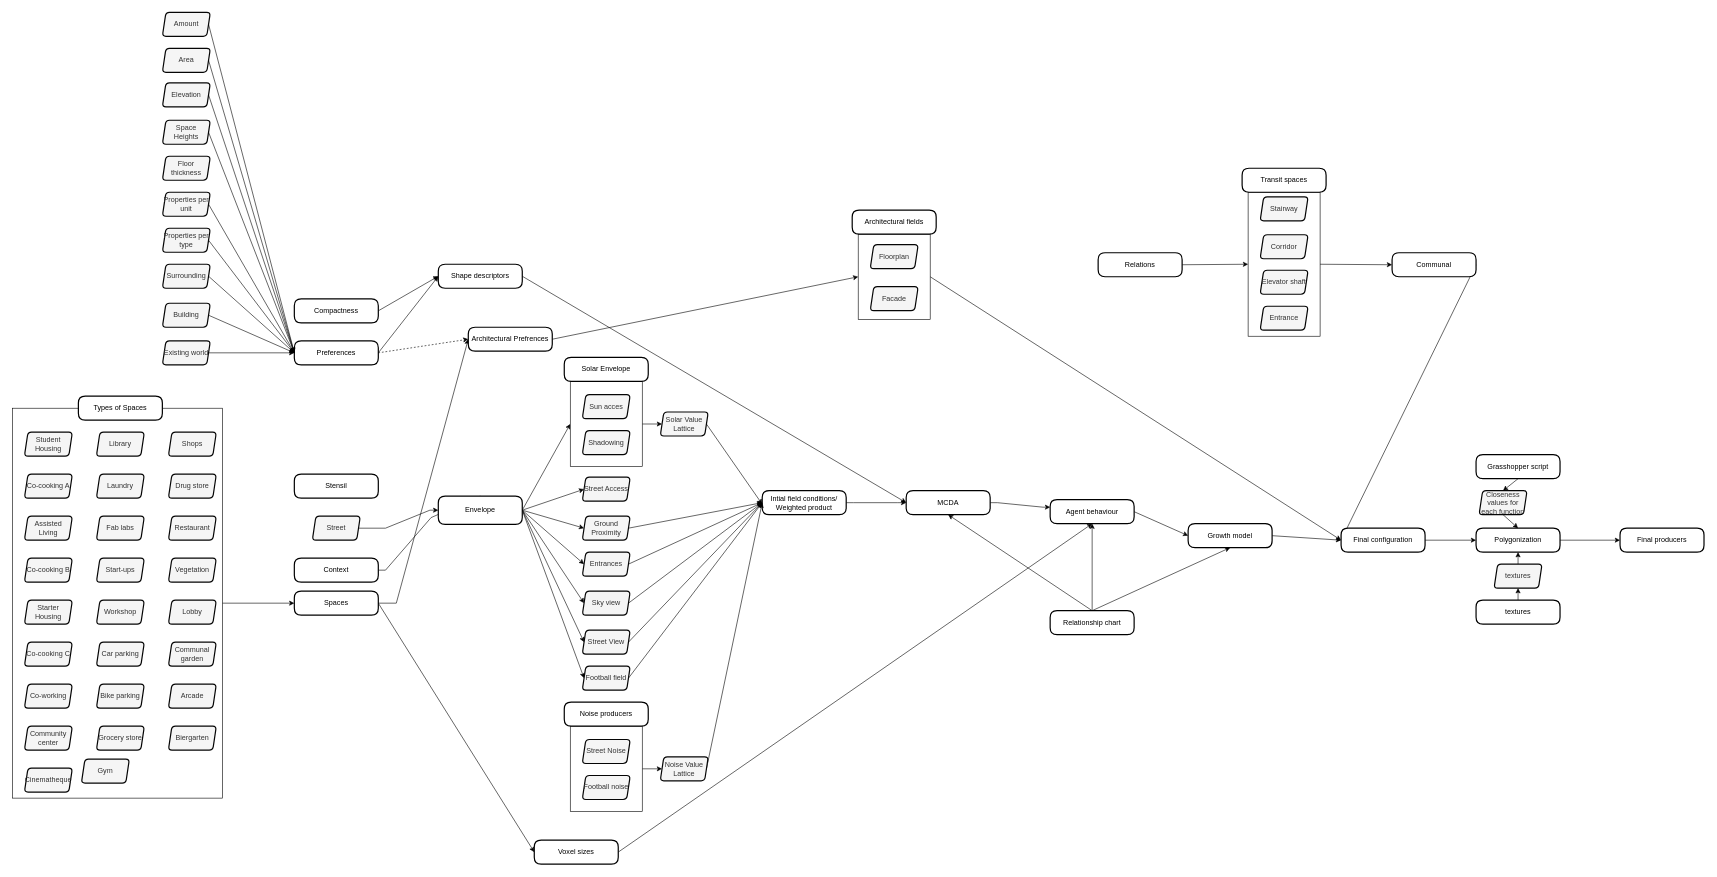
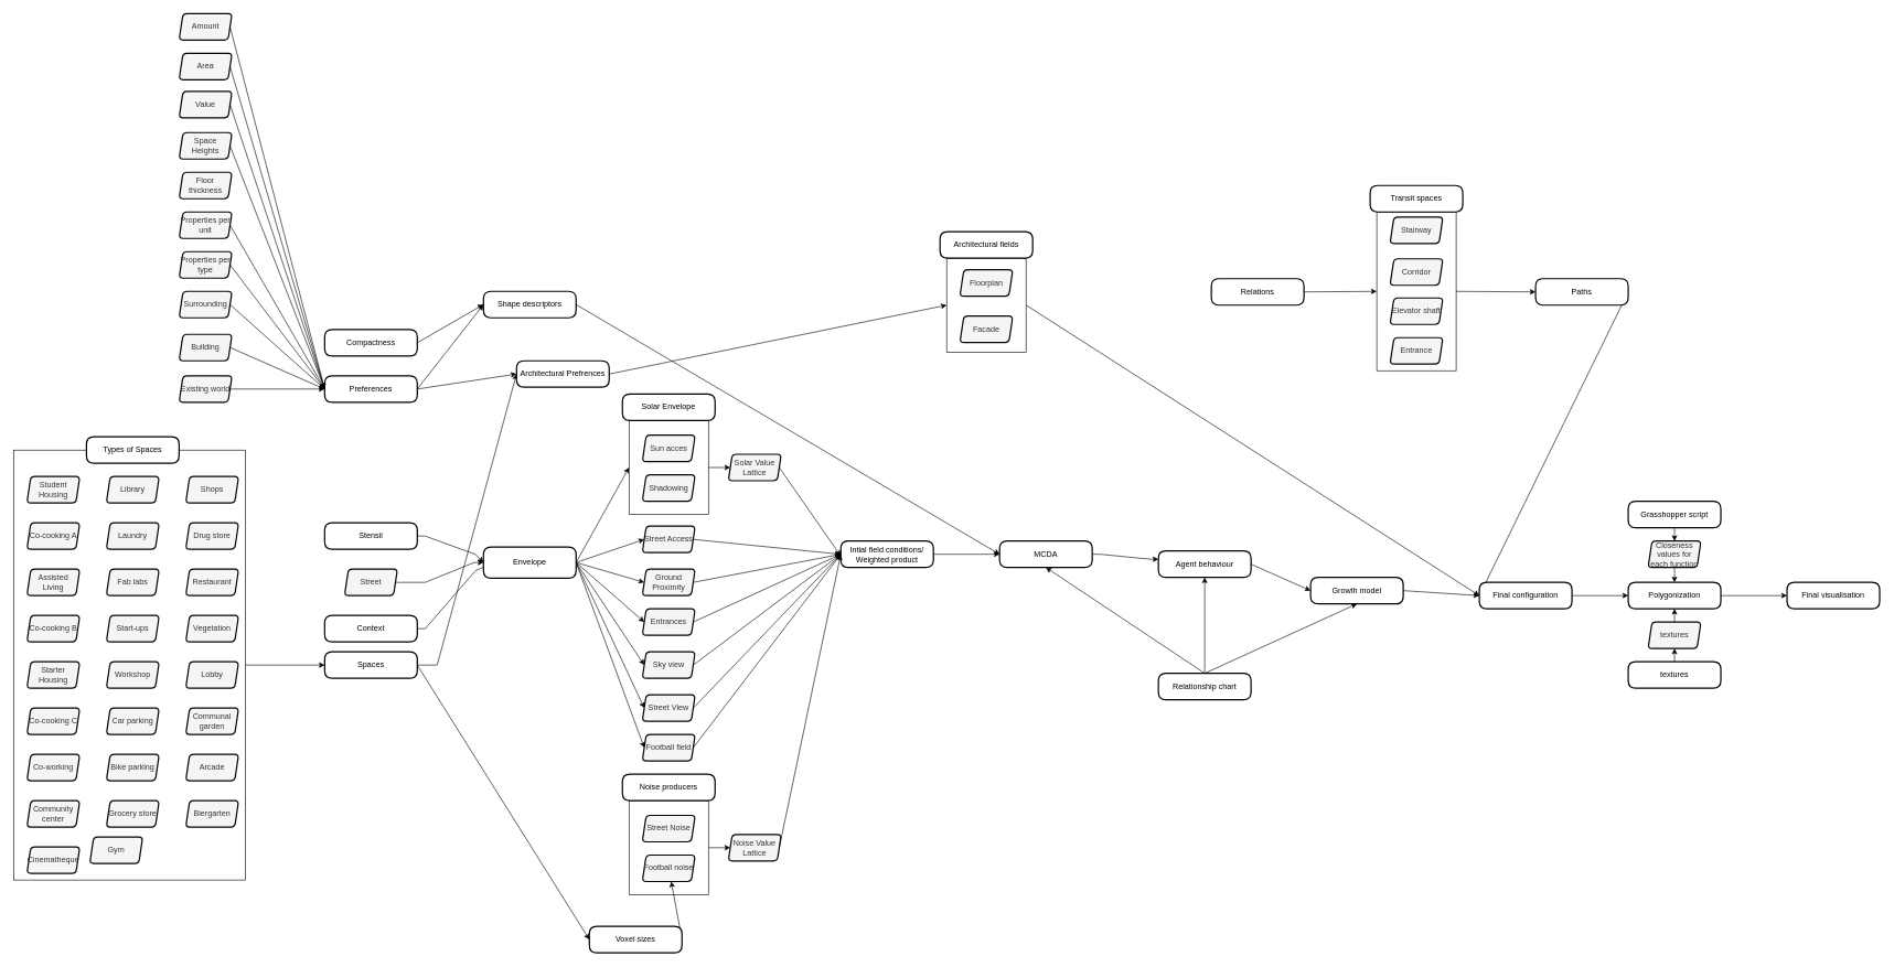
- <mxCell id="46" value="Elevation" style="shape=parallelogram;html=1;strokeWidth=2;perimeter=parallelogramPerimeter;whiteSpace=wrap;rounded=1;arcSize=12;size=0.075;fillColor=#f5f5f5;fontColor=#333333;strokeColor=#050505;" parent="1" vertex="1"><mxGeometry x="270" y="137.69" width="80" height="40" as="geometry" /></mxCell>
+ <mxCell id="46" value="Value" style="shape=parallelogram;html=1;strokeWidth=2;perimeter=parallelogramPerimeter;whiteSpace=wrap;rounded=1;arcSize=12;size=0.075;fillColor=#f5f5f5;fontColor=#333333;strokeColor=#050505;" parent="1" vertex="1"><mxGeometry x="270" y="137.69" width="80" height="40" as="geometry" /></mxCell>
- <mxCell id="57" value="Communal" style="shape=parallelogram;html=1;strokeWidth=2;perimeter=parallelogramPerimeter;whiteSpace=wrap;rounded=1;arcSize=23;size=0;" parent="1" vertex="1"><mxGeometry x="2320" y="420.843" width="140" height="40" as="geometry" /></mxCell>
+ <mxCell id="57" value="Paths" style="shape=parallelogram;html=1;strokeWidth=2;perimeter=parallelogramPerimeter;whiteSpace=wrap;rounded=1;arcSize=23;size=0;" parent="1" vertex="1"><mxGeometry x="2320" y="420.843" width="140" height="40" as="geometry" /></mxCell>
- <mxCell id="12" style="edgeStyle=orthogonalEdgeStyle;rounded=0;orthogonalLoop=1;jettySize=auto;html=1;exitX=1;exitY=0.5;exitDx=0;exitDy=0;entryX=0;entryY=0.5;entryDx=0;entryDy=0;noEdgeStyle=1;orthogonal=1;dashed=1;" parent="1" source="14" target="35" edge="1"><mxGeometry relative="1" as="geometry"><Array as="points" /></mxGeometry></mxCell>
+ <mxCell id="12" style="edgeStyle=orthogonalEdgeStyle;rounded=0;orthogonalLoop=1;jettySize=auto;html=1;exitX=1;exitY=0.5;exitDx=0;exitDy=0;entryX=0;entryY=0.5;entryDx=0;entryDy=0;noEdgeStyle=1;orthogonal=1;" parent="1" source="14" target="35" edge="1"><mxGeometry relative="1" as="geometry"><Array as="points" /></mxGeometry></mxCell>
+ <mxCell id="32" style="edgeStyle=orthogonalEdgeStyle;rounded=0;orthogonalLoop=1;jettySize=auto;html=1;exitX=1;exitY=0.5;exitDx=0;exitDy=0;endArrow=classic;endFill=1;strokeWidth=1;entryX=0;entryY=0.5;entryDx=0;entryDy=0;noEdgeStyle=1;orthogonal=1;" parent="1" source="33" target="31" edge="1"><mxGeometry relative="1" as="geometry"><mxPoint x="650" y="520" as="targetPoint" /><Array as="points"><mxPoint x="642" y="810" /><mxPoint x="718" y="837.667" /></Array></mxGeometry></mxCell>
+ <mxCell id="43" style="edgeStyle=none;rounded=0;orthogonalLoop=1;jettySize=auto;html=1;exitX=1;exitY=0.5;exitDx=0;exitDy=0;entryX=0;entryY=0.5;entryDx=0;entryDy=0;" parent="1" source="44" target="80" edge="1"><mxGeometry relative="1" as="geometry" /></mxCell>
- <mxCell id="143" value="Closeness values for each function" style="shape=parallelogram;html=1;strokeWidth=2;perimeter=parallelogramPerimeter;whiteSpace=wrap;rounded=1;arcSize=12;size=0.075;fillColor=#f5f5f5;fontColor=#333333;strokeColor=#050505;" parent="1" vertex="1"><mxGeometry x="2465" y="817.5" width="80" height="40" as="geometry" /></mxCell>
+ <mxCell id="143" value="Closeness values for each function" style="shape=parallelogram;html=1;strokeWidth=2;perimeter=parallelogramPerimeter;whiteSpace=wrap;rounded=1;arcSize=12;size=0.075;fillColor=#f5f5f5;fontColor=#333333;strokeColor=#050505;" parent="1" vertex="1"><mxGeometry x="2490" y="817.5" width="80" height="40" as="geometry" /></mxCell>
- <mxCell id="62" value="Final producers" style="shape=parallelogram;html=1;strokeWidth=2;perimeter=parallelogramPerimeter;whiteSpace=wrap;rounded=1;arcSize=23;size=0;" parent="1" vertex="1"><mxGeometry x="2700" y="880.004" width="140" height="40" as="geometry" /></mxCell>
+ <mxCell id="62" value="Final visualisation" style="shape=parallelogram;html=1;strokeWidth=2;perimeter=parallelogramPerimeter;whiteSpace=wrap;rounded=1;arcSize=23;size=0;" parent="1" vertex="1"><mxGeometry x="2700" y="880.004" width="140" height="40" as="geometry" /></mxCell>
- <mxCell id="36" style="edgeStyle=none;rounded=0;orthogonalLoop=1;jettySize=auto;html=1;exitX=1;exitY=0.5;exitDx=0;exitDy=0;entryX=0.5;entryY=1;entryDx=0;entryDy=0;" parent="1" source="37" target="76" edge="1"><mxGeometry relative="1" as="geometry" /></mxCell>
+ <mxCell id="36" style="edgeStyle=none;rounded=0;orthogonalLoop=1;jettySize=auto;html=1;exitX=1;exitY=0.5;exitDx=0;exitDy=0;" parent="1" source="37" target="133" edge="1"><mxGeometry relative="1" as="geometry" /></mxCell>
